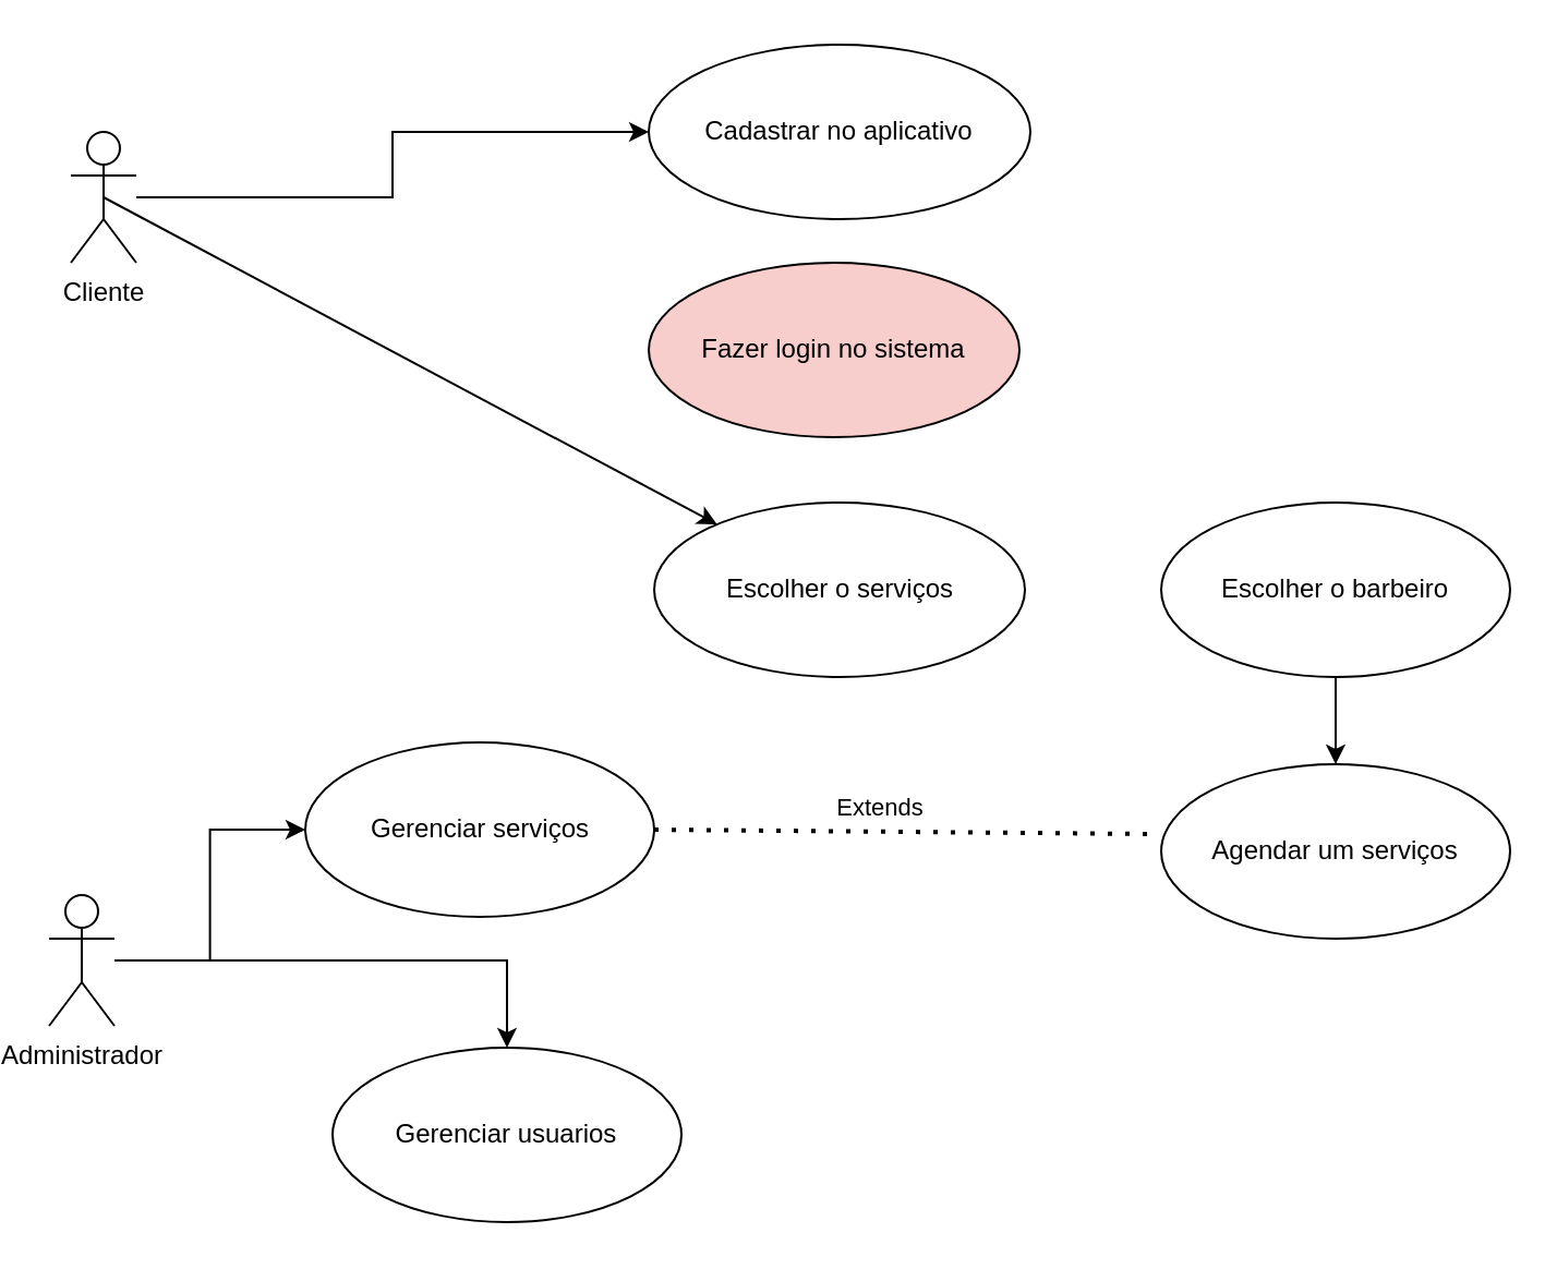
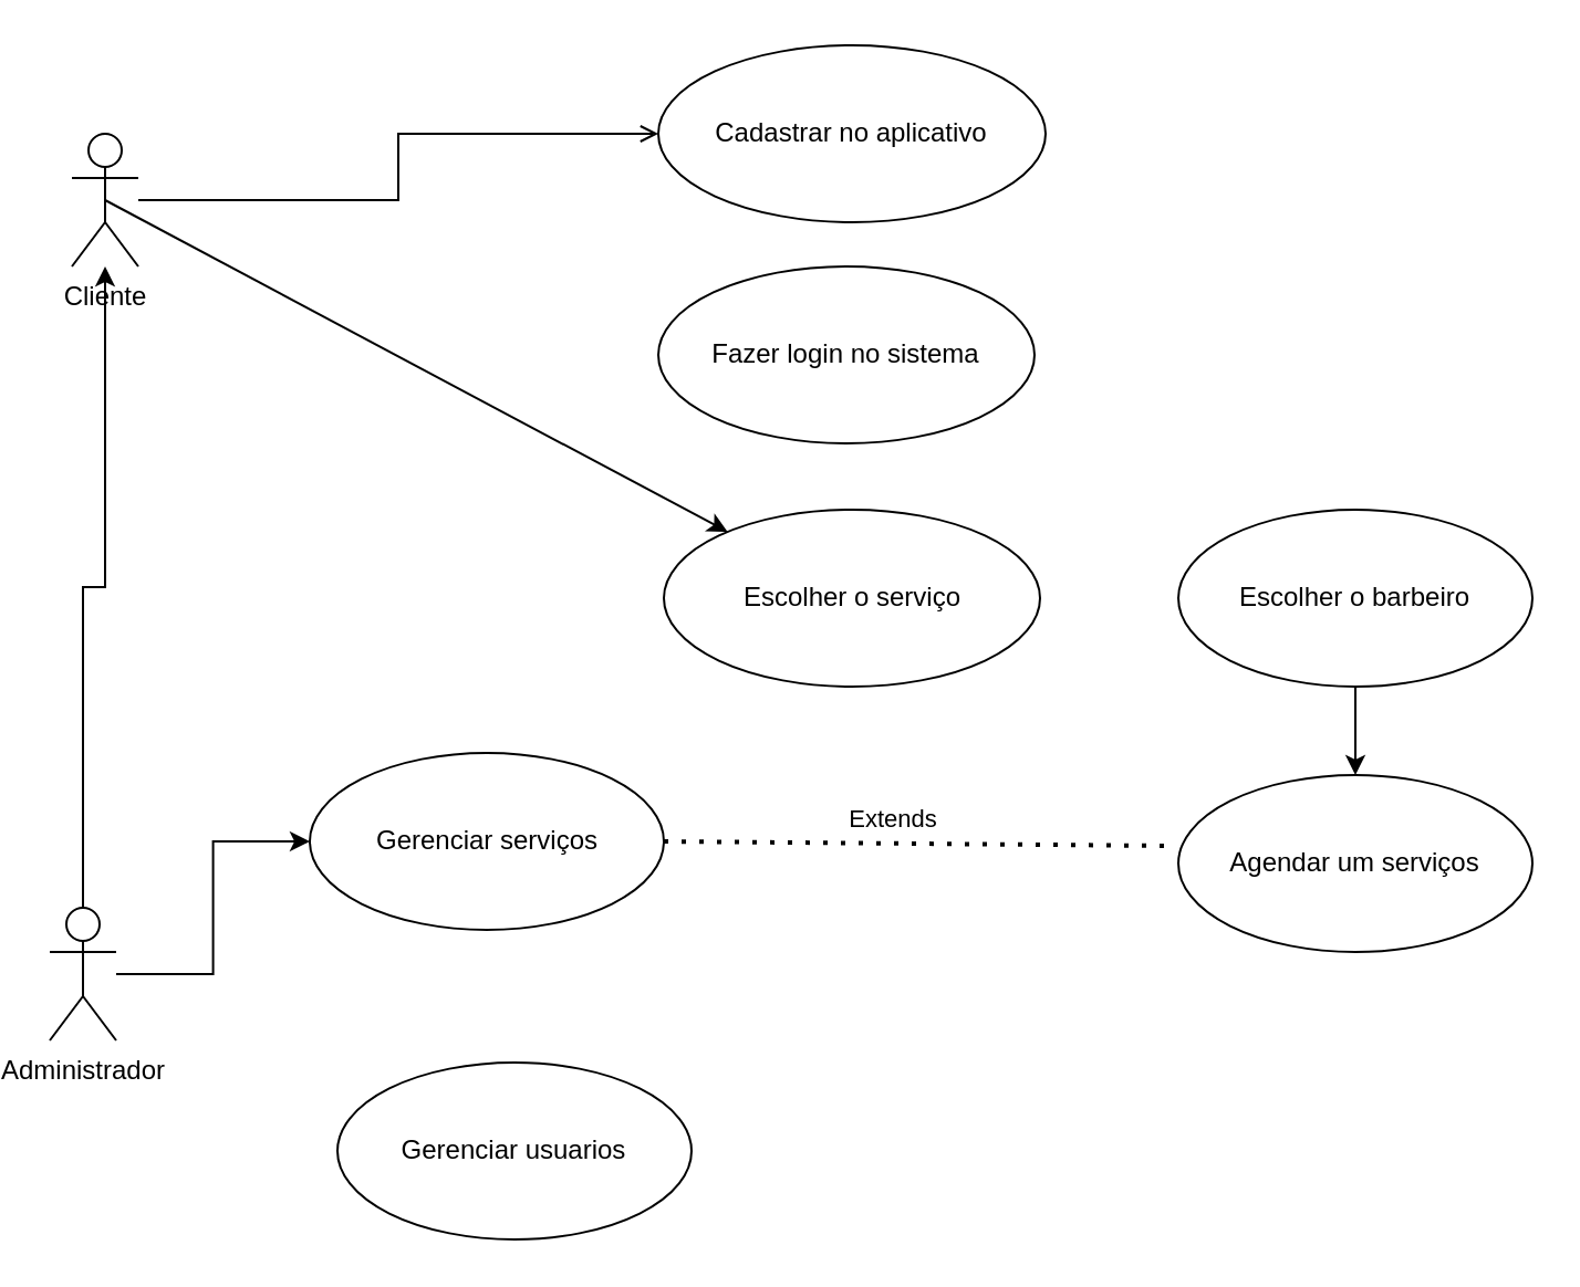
- <mxCell id="2" style="edgeStyle=orthogonalEdgeStyle;rounded=0;orthogonalLoop=1;jettySize=auto;html=1;" edge="1" parent="1" source="3" target="7"><mxGeometry relative="1" as="geometry" /></mxCell>
+ <mxCell id="2" style="edgeStyle=orthogonalEdgeStyle;rounded=0;orthogonalLoop=1;jettySize=auto;html=1;endArrow=open;" edge="1" parent="1" source="3" target="7"><mxGeometry relative="1" as="geometry" /></mxCell>
- <mxCell id="8" value="Fazer login no sistema" style="ellipse;whiteSpace=wrap;html=1;fillColor=#f8cecc;" parent="1" vertex="1"><mxGeometry x="295" y="120" width="170" height="80" as="geometry" /></mxCell>
+ <mxCell id="8" value="Fazer login no sistema" style="ellipse;whiteSpace=wrap;html=1;" parent="1" vertex="1"><mxGeometry x="295" y="120" width="170" height="80" as="geometry" /></mxCell>
- <mxCell id="10" value="Escolher o serviços" style="ellipse;whiteSpace=wrap;html=1;" parent="1" vertex="1"><mxGeometry x="297.5" y="230" width="170" height="80" as="geometry" /></mxCell>
+ <mxCell id="10" value="Escolher o serviço" style="ellipse;whiteSpace=wrap;html=1;" parent="1" vertex="1"><mxGeometry x="297.5" y="230" width="170" height="80" as="geometry" /></mxCell>
- <mxCell id="4" style="edgeStyle=orthogonalEdgeStyle;rounded=0;orthogonalLoop=1;jettySize=auto;html=1;" parent="1" source="6" target="14" edge="1"><mxGeometry relative="1" as="geometry" /></mxCell>
+ <mxCell id="4" style="edgeStyle=orthogonalEdgeStyle;rounded=0;orthogonalLoop=1;jettySize=auto;html=1;" parent="1" source="6" target="3" edge="1"><mxGeometry relative="1" as="geometry" /></mxCell>
